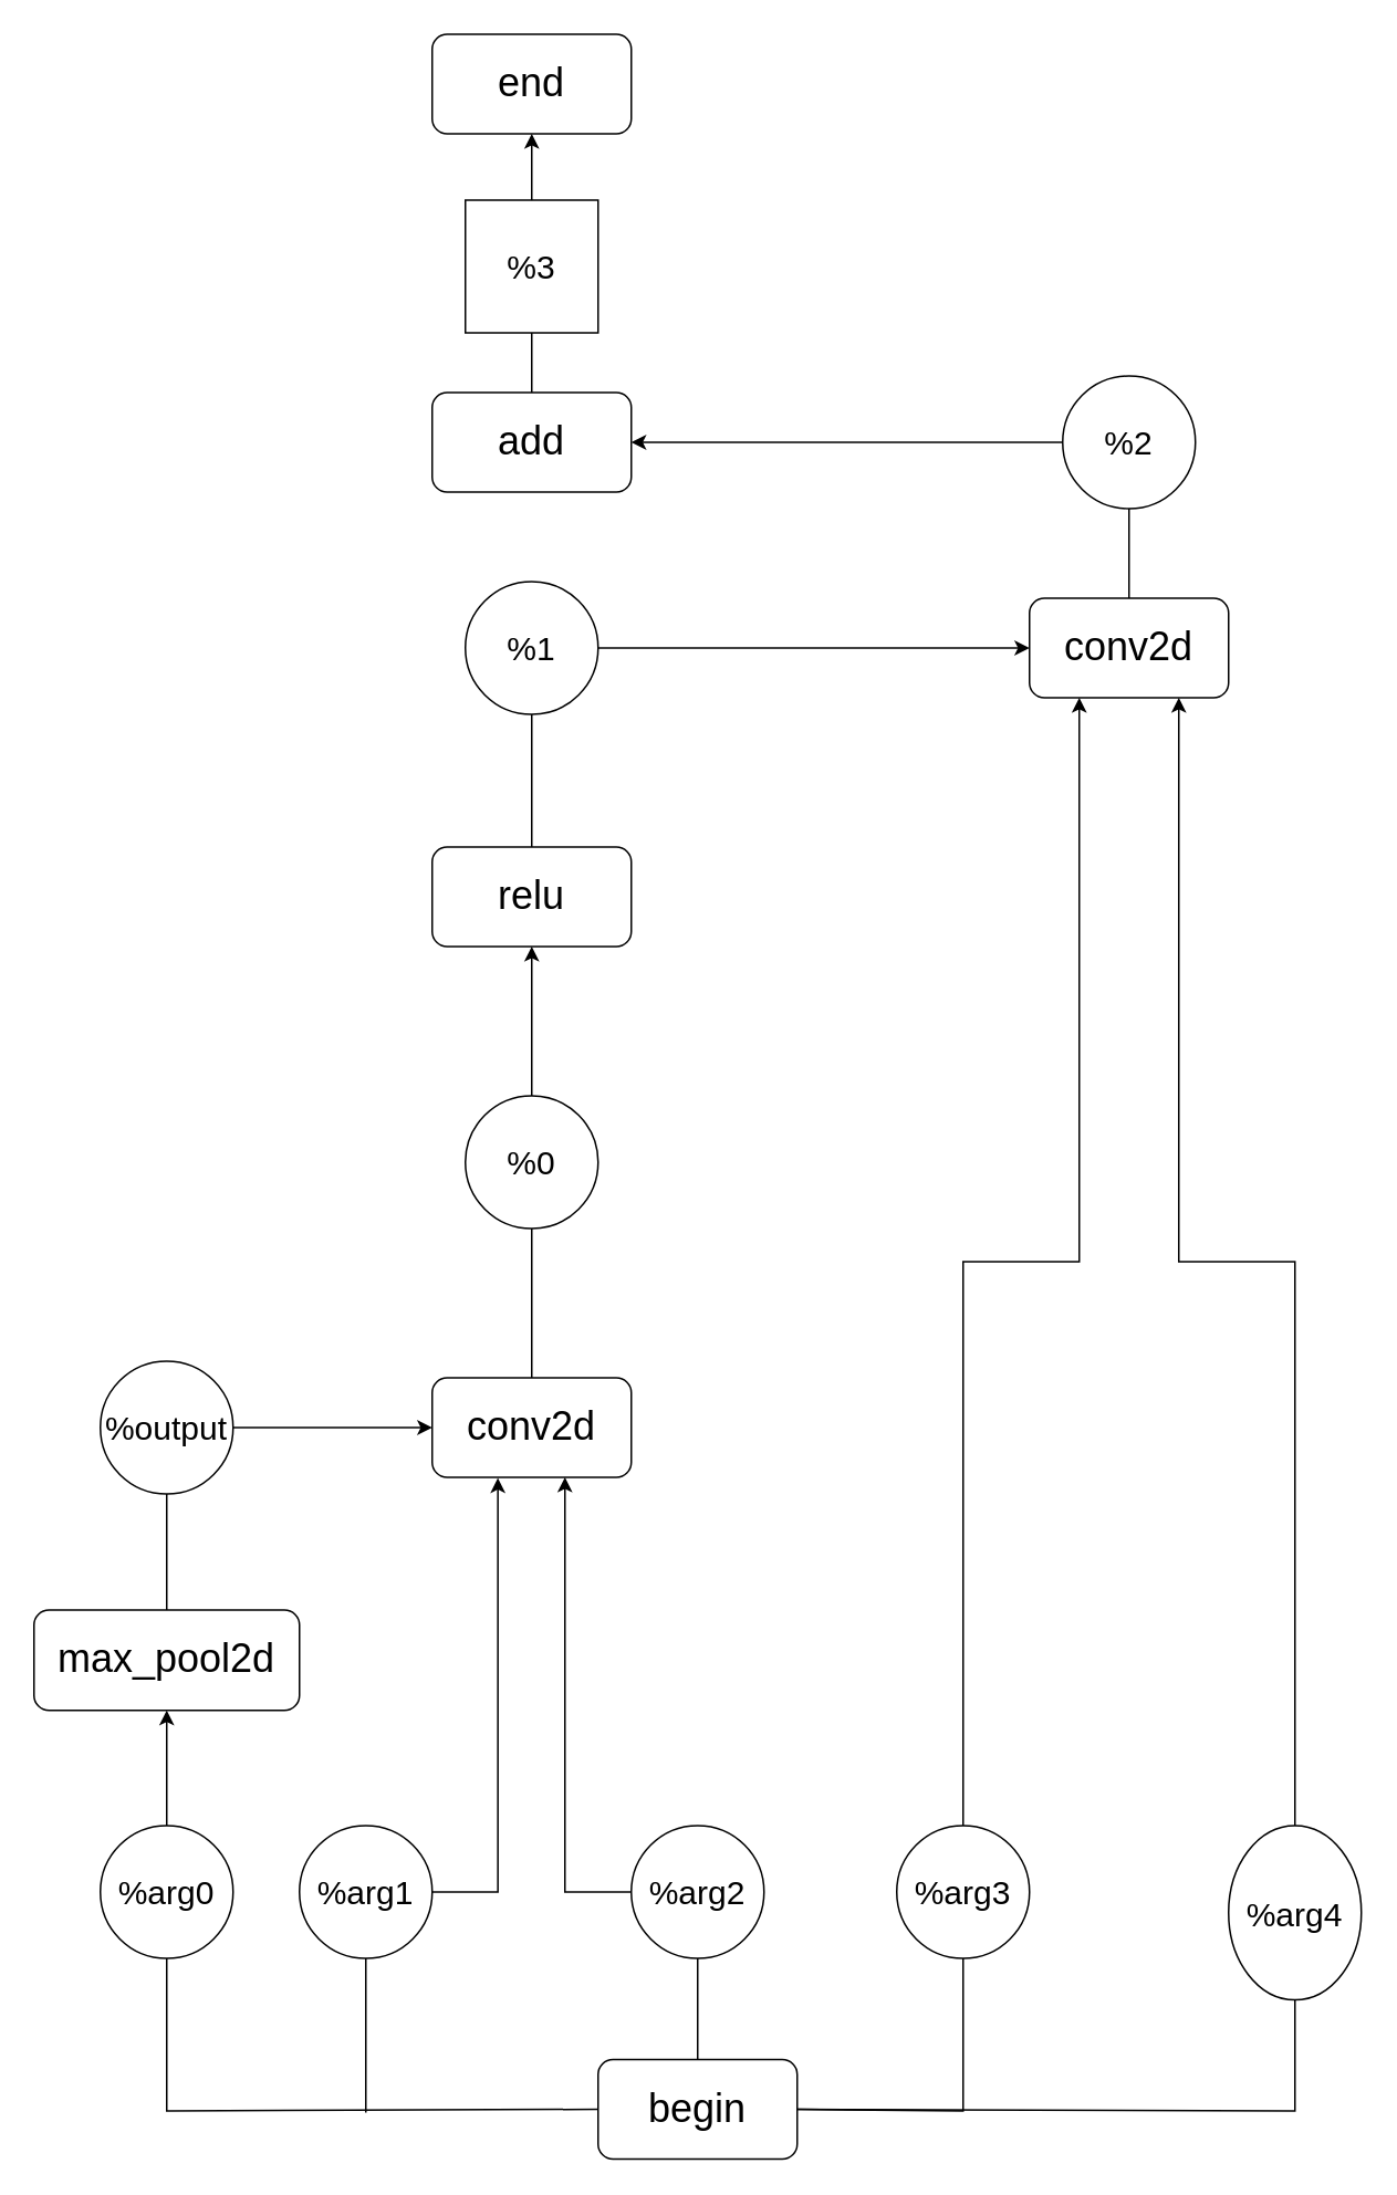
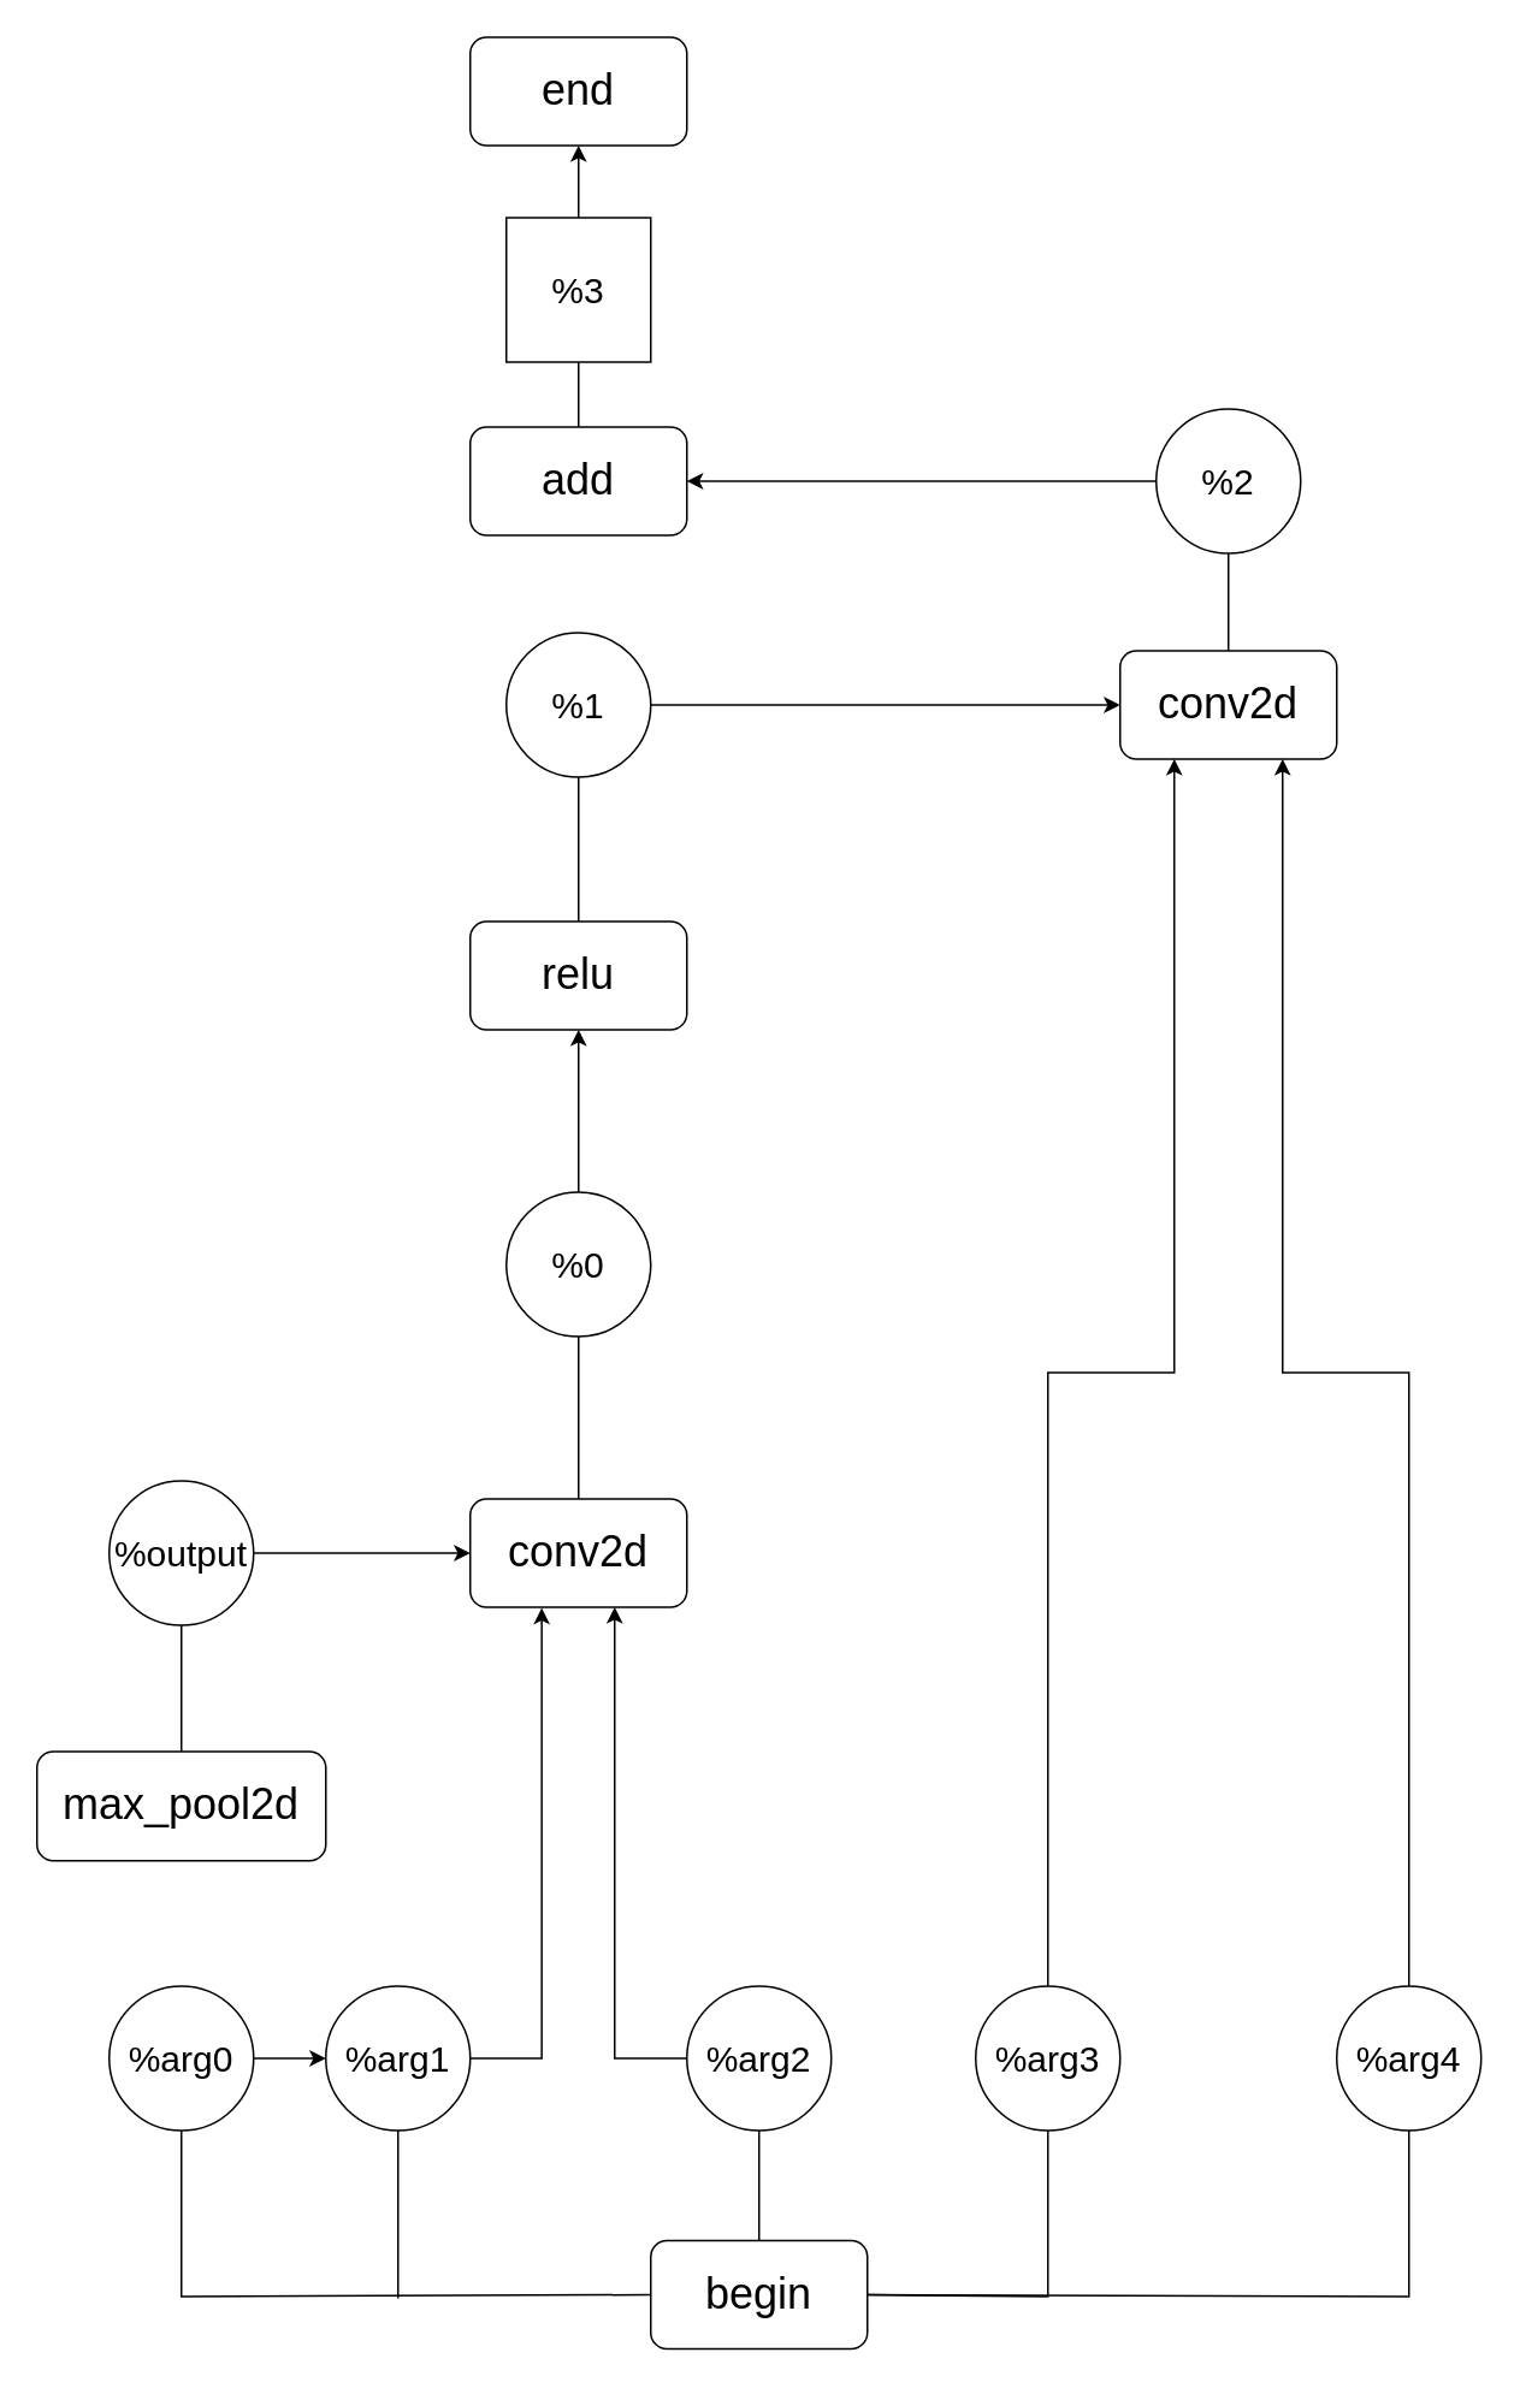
- <mxCell id="2" value="" style="edgeStyle=orthogonalEdgeStyle;rounded=0;orthogonalLoop=1;jettySize=auto;html=1;" edge="1" parent="1" source="3" target="4"><mxGeometry relative="1" as="geometry" /></mxCell>
+ <mxCell id="2" value="" style="edgeStyle=orthogonalEdgeStyle;rounded=0;orthogonalLoop=1;jettySize=auto;html=1;" edge="1" parent="1" source="3" target="9"><mxGeometry relative="1" as="geometry" /></mxCell>
- <mxCell id="21" value="&lt;font style=&quot;font-size: 20px&quot;&gt;%arg4&lt;/font&gt;" style="ellipse;whiteSpace=wrap;html=1;aspect=fixed;direction=west;" vertex="1" parent="1"><mxGeometry x="740" y="1100" width="80" height="105" as="geometry" /></mxCell>
+ <mxCell id="21" value="&lt;font style=&quot;font-size: 20px&quot;&gt;%arg4&lt;/font&gt;" style="ellipse;whiteSpace=wrap;html=1;aspect=fixed;direction=west;" vertex="1" parent="1"><mxGeometry x="740" y="1100" width="80" height="80" as="geometry" /></mxCell>
